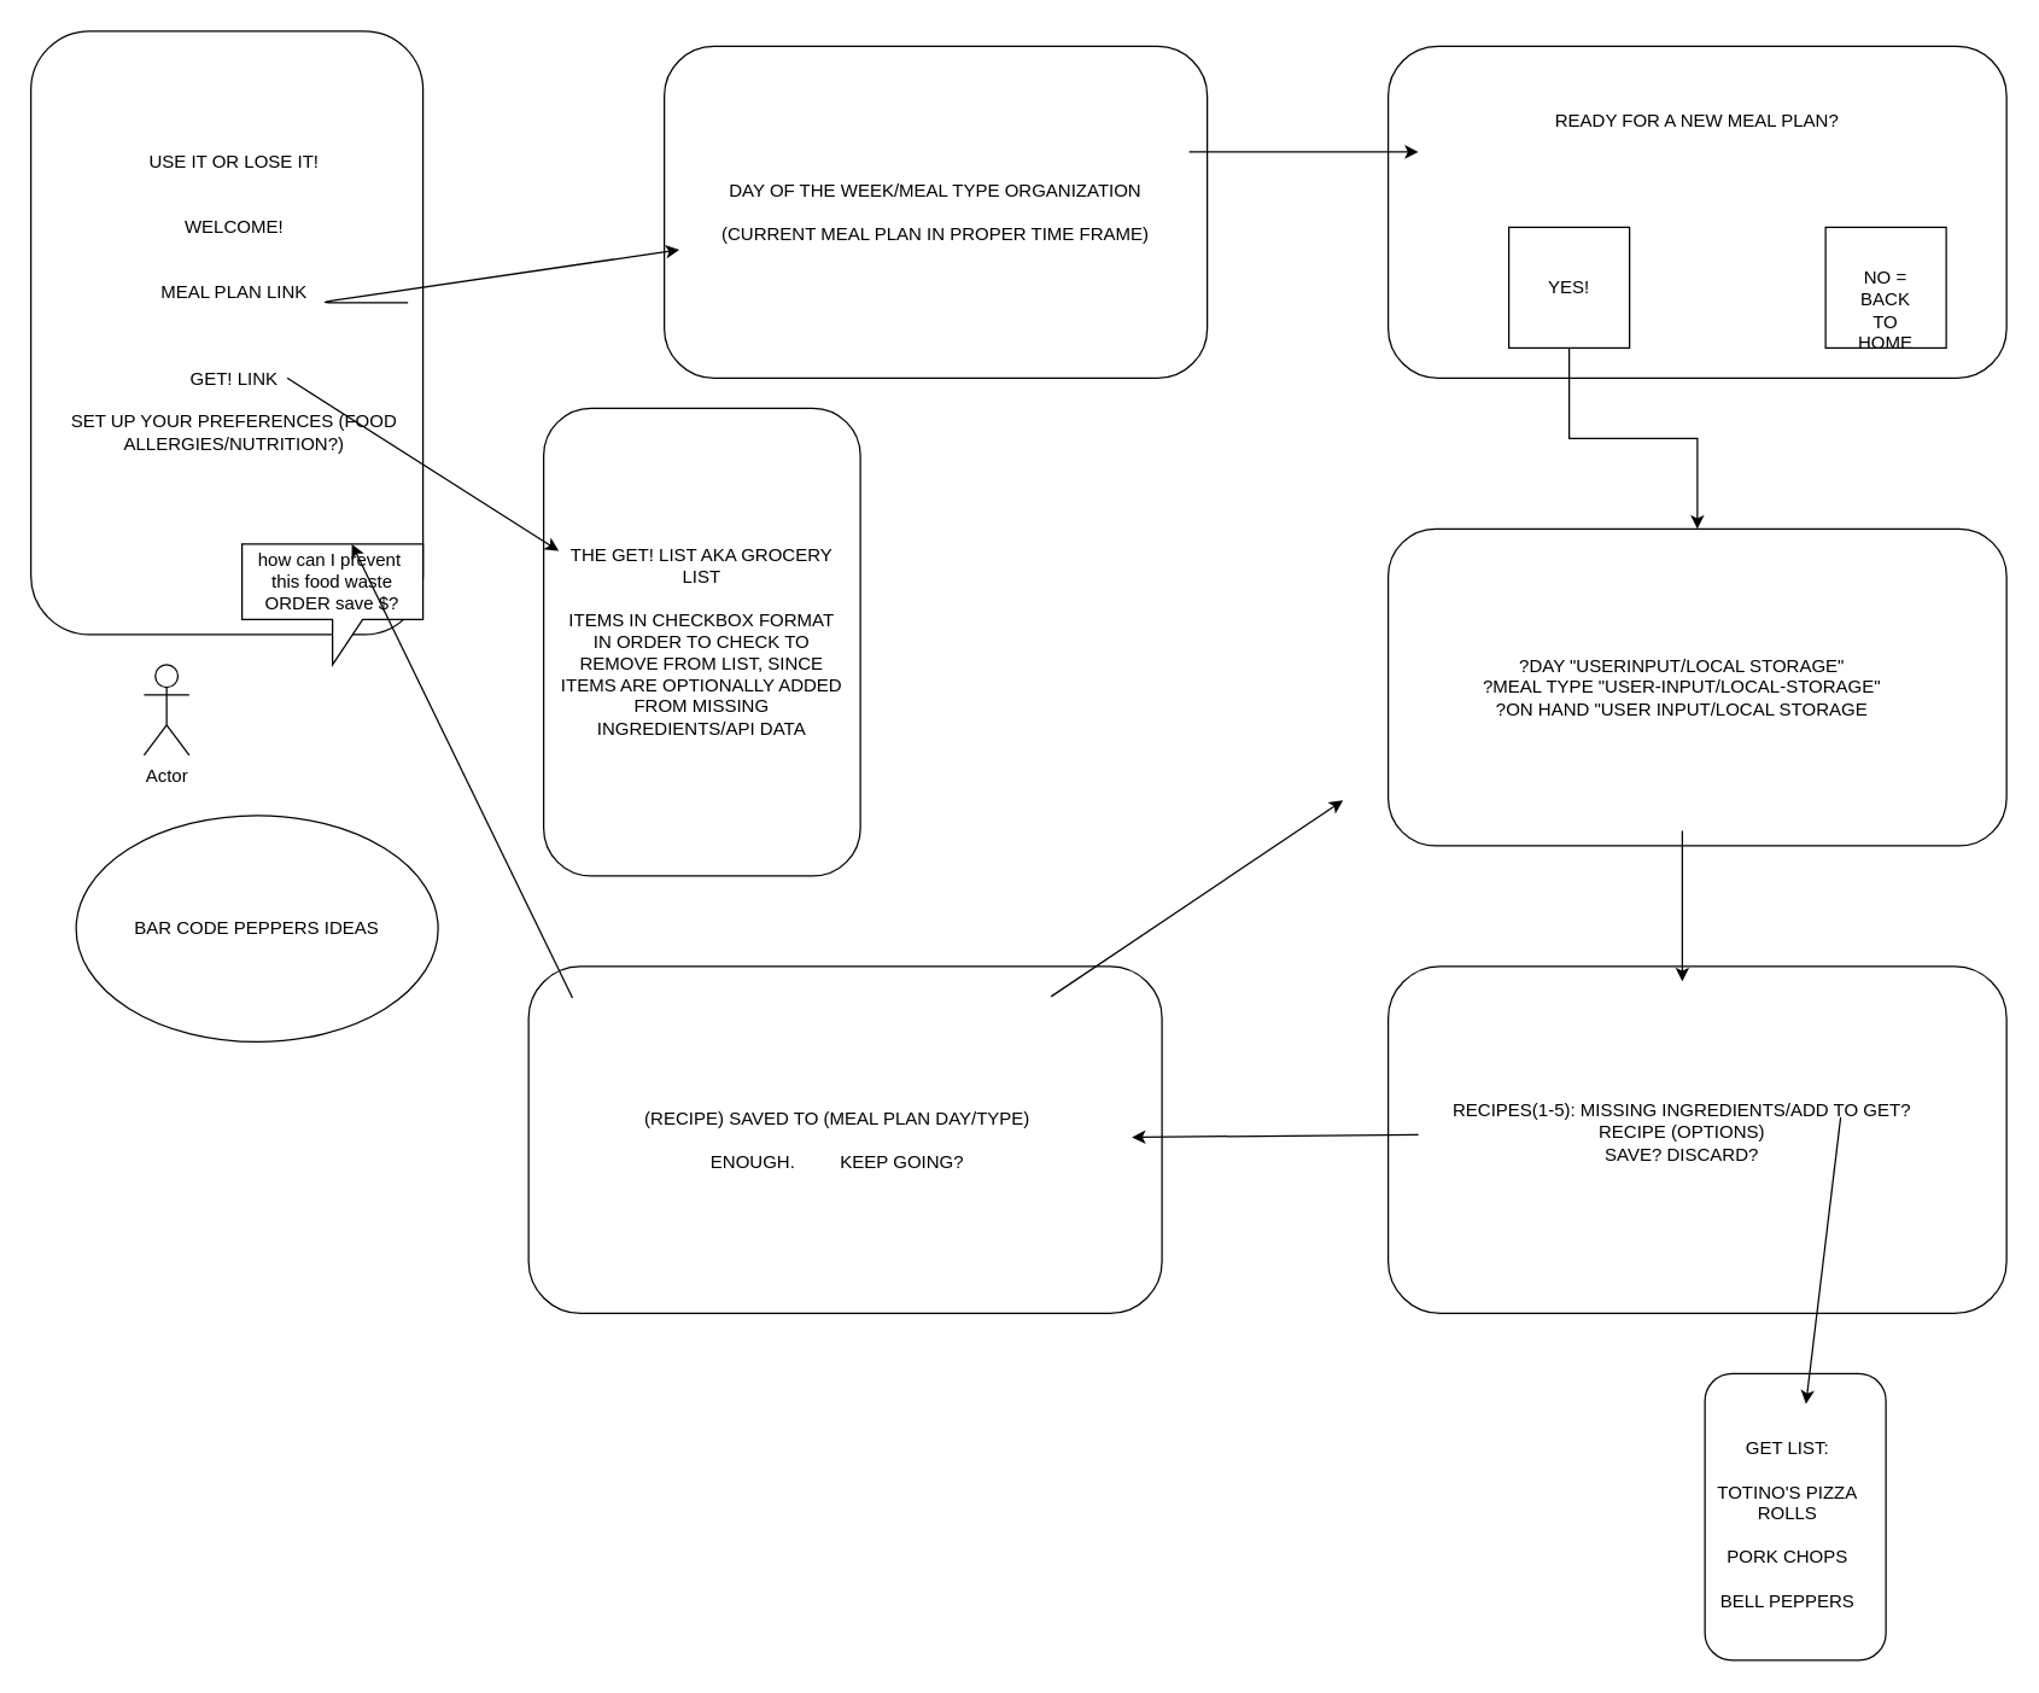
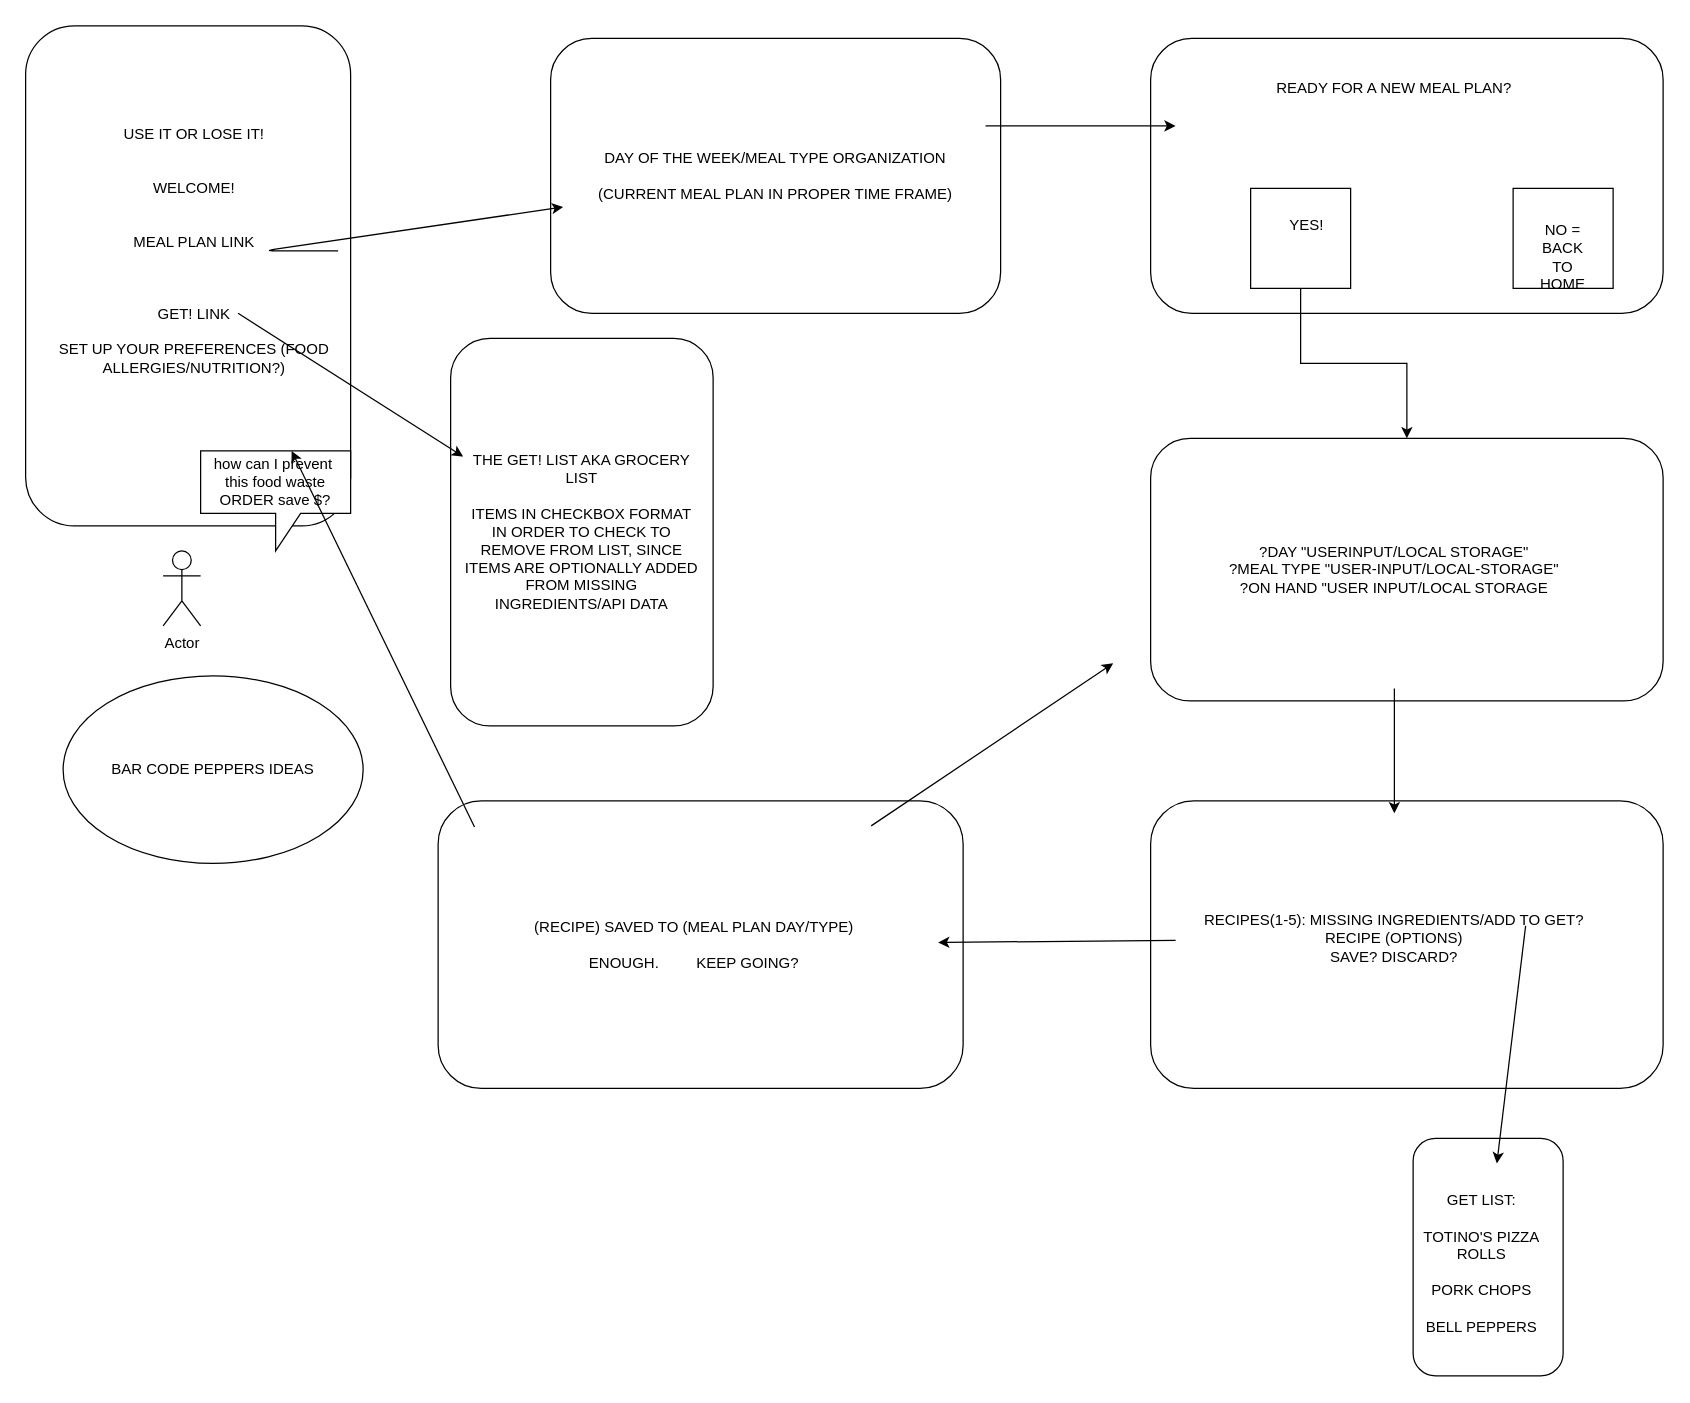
- <mxCell id="17" value="READY FOR A NEW MEAL PLAN?" style="text;html=1;strokeColor=none;fillColor=none;align=center;verticalAlign=middle;whiteSpace=wrap;rounded=0;" vertex="1" parent="1"><mxGeometry x="960" y="50" width="330" height="60" as="geometry" /></mxCell>
+ <mxCell id="17" value="READY FOR A NEW MEAL PLAN?" style="text;html=1;strokeColor=none;fillColor=none;align=center;verticalAlign=middle;whiteSpace=wrap;rounded=0;" vertex="1" parent="1"><mxGeometry x="950" y="40" width="330" height="60" as="geometry" /></mxCell>
- <mxCell id="26" value="YES!" style="text;html=1;strokeColor=none;fillColor=none;align=center;verticalAlign=middle;whiteSpace=wrap;rounded=0;" vertex="1" parent="1"><mxGeometry x="1020" y="180" width="40" height="20" as="geometry" /></mxCell>
+ <mxCell id="26" value="YES!" style="text;html=1;strokeColor=none;fillColor=none;align=center;verticalAlign=middle;whiteSpace=wrap;rounded=0;" vertex="1" parent="1"><mxGeometry x="1025" y="170" width="40" height="20" as="geometry" /></mxCell>
- <mxCell id="23" value="Actor" style="shape=umlActor;verticalLabelPosition=bottom;verticalAlign=top;html=1;outlineConnect=0;" vertex="1" parent="1"><mxGeometry x="95" y="440" width="30" height="60" as="geometry" /></mxCell>
+ <mxCell id="23" value="Actor" style="shape=umlActor;verticalLabelPosition=bottom;verticalAlign=top;html=1;outlineConnect=0;" vertex="1" parent="1"><mxGeometry x="130" y="440" width="30" height="60" as="geometry" /></mxCell>
